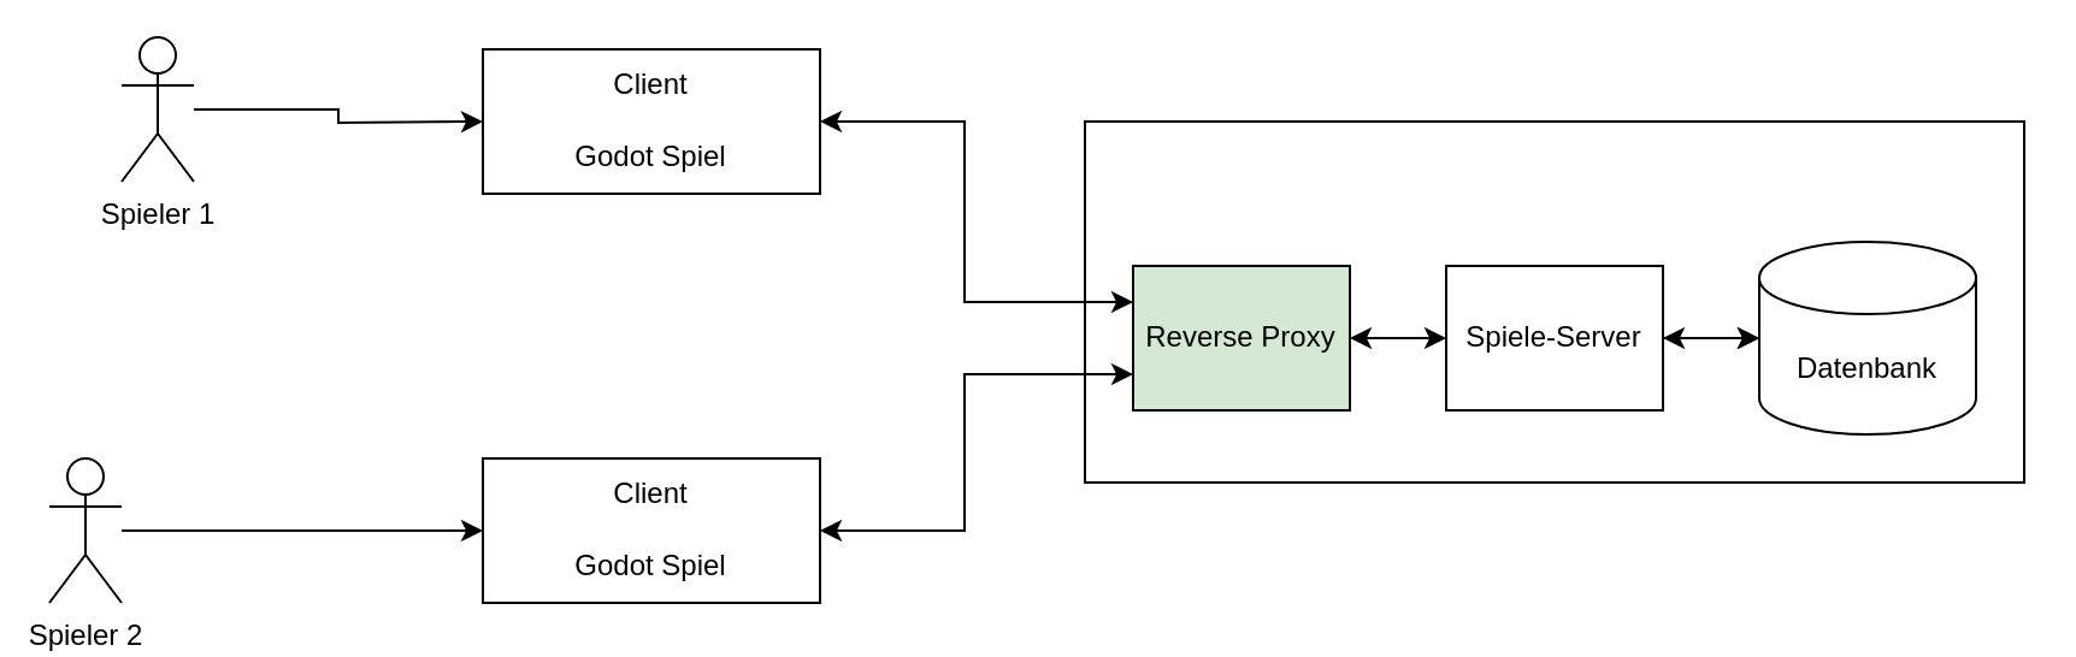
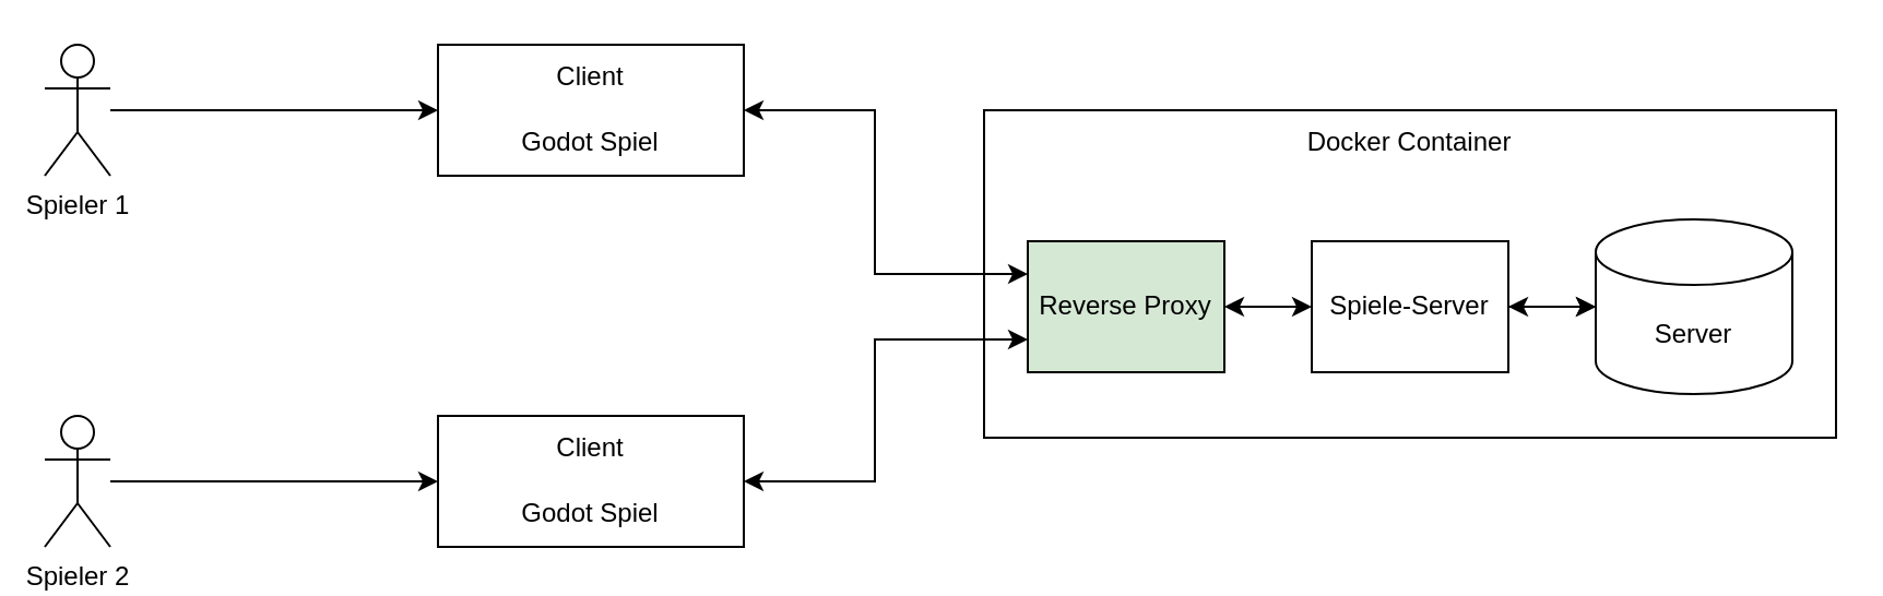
- <mxCell id="3" value="Spieler 1" style="shape=umlActor;verticalLabelPosition=bottom;verticalAlign=top;html=1;outlineConnect=0;" vertex="1" parent="1"><mxGeometry x="50" y="15" width="30" height="60" as="geometry" /></mxCell>
+ <mxCell id="3" value="Spieler 1" style="shape=umlActor;verticalLabelPosition=bottom;verticalAlign=top;html=1;outlineConnect=0;" vertex="1" parent="1"><mxGeometry x="20" y="20" width="30" height="60" as="geometry" /></mxCell>
+ <mxCell id="13" value="Docker Container" style="text;html=1;align=center;verticalAlign=middle;whiteSpace=wrap;rounded=0;" vertex="1" parent="1"><mxGeometry x="590" y="50" width="110" height="30" as="geometry" /></mxCell>
- <mxCell id="14" value="Datenbank" style="shape=cylinder3;whiteSpace=wrap;html=1;boundedLbl=1;backgroundOutline=1;size=15;" vertex="1" parent="1"><mxGeometry x="730" y="100" width="90" height="80" as="geometry" /></mxCell>
+ <mxCell id="14" value="Server" style="shape=cylinder3;whiteSpace=wrap;html=1;boundedLbl=1;backgroundOutline=1;size=15;" vertex="1" parent="1"><mxGeometry x="730" y="100" width="90" height="80" as="geometry" /></mxCell>
